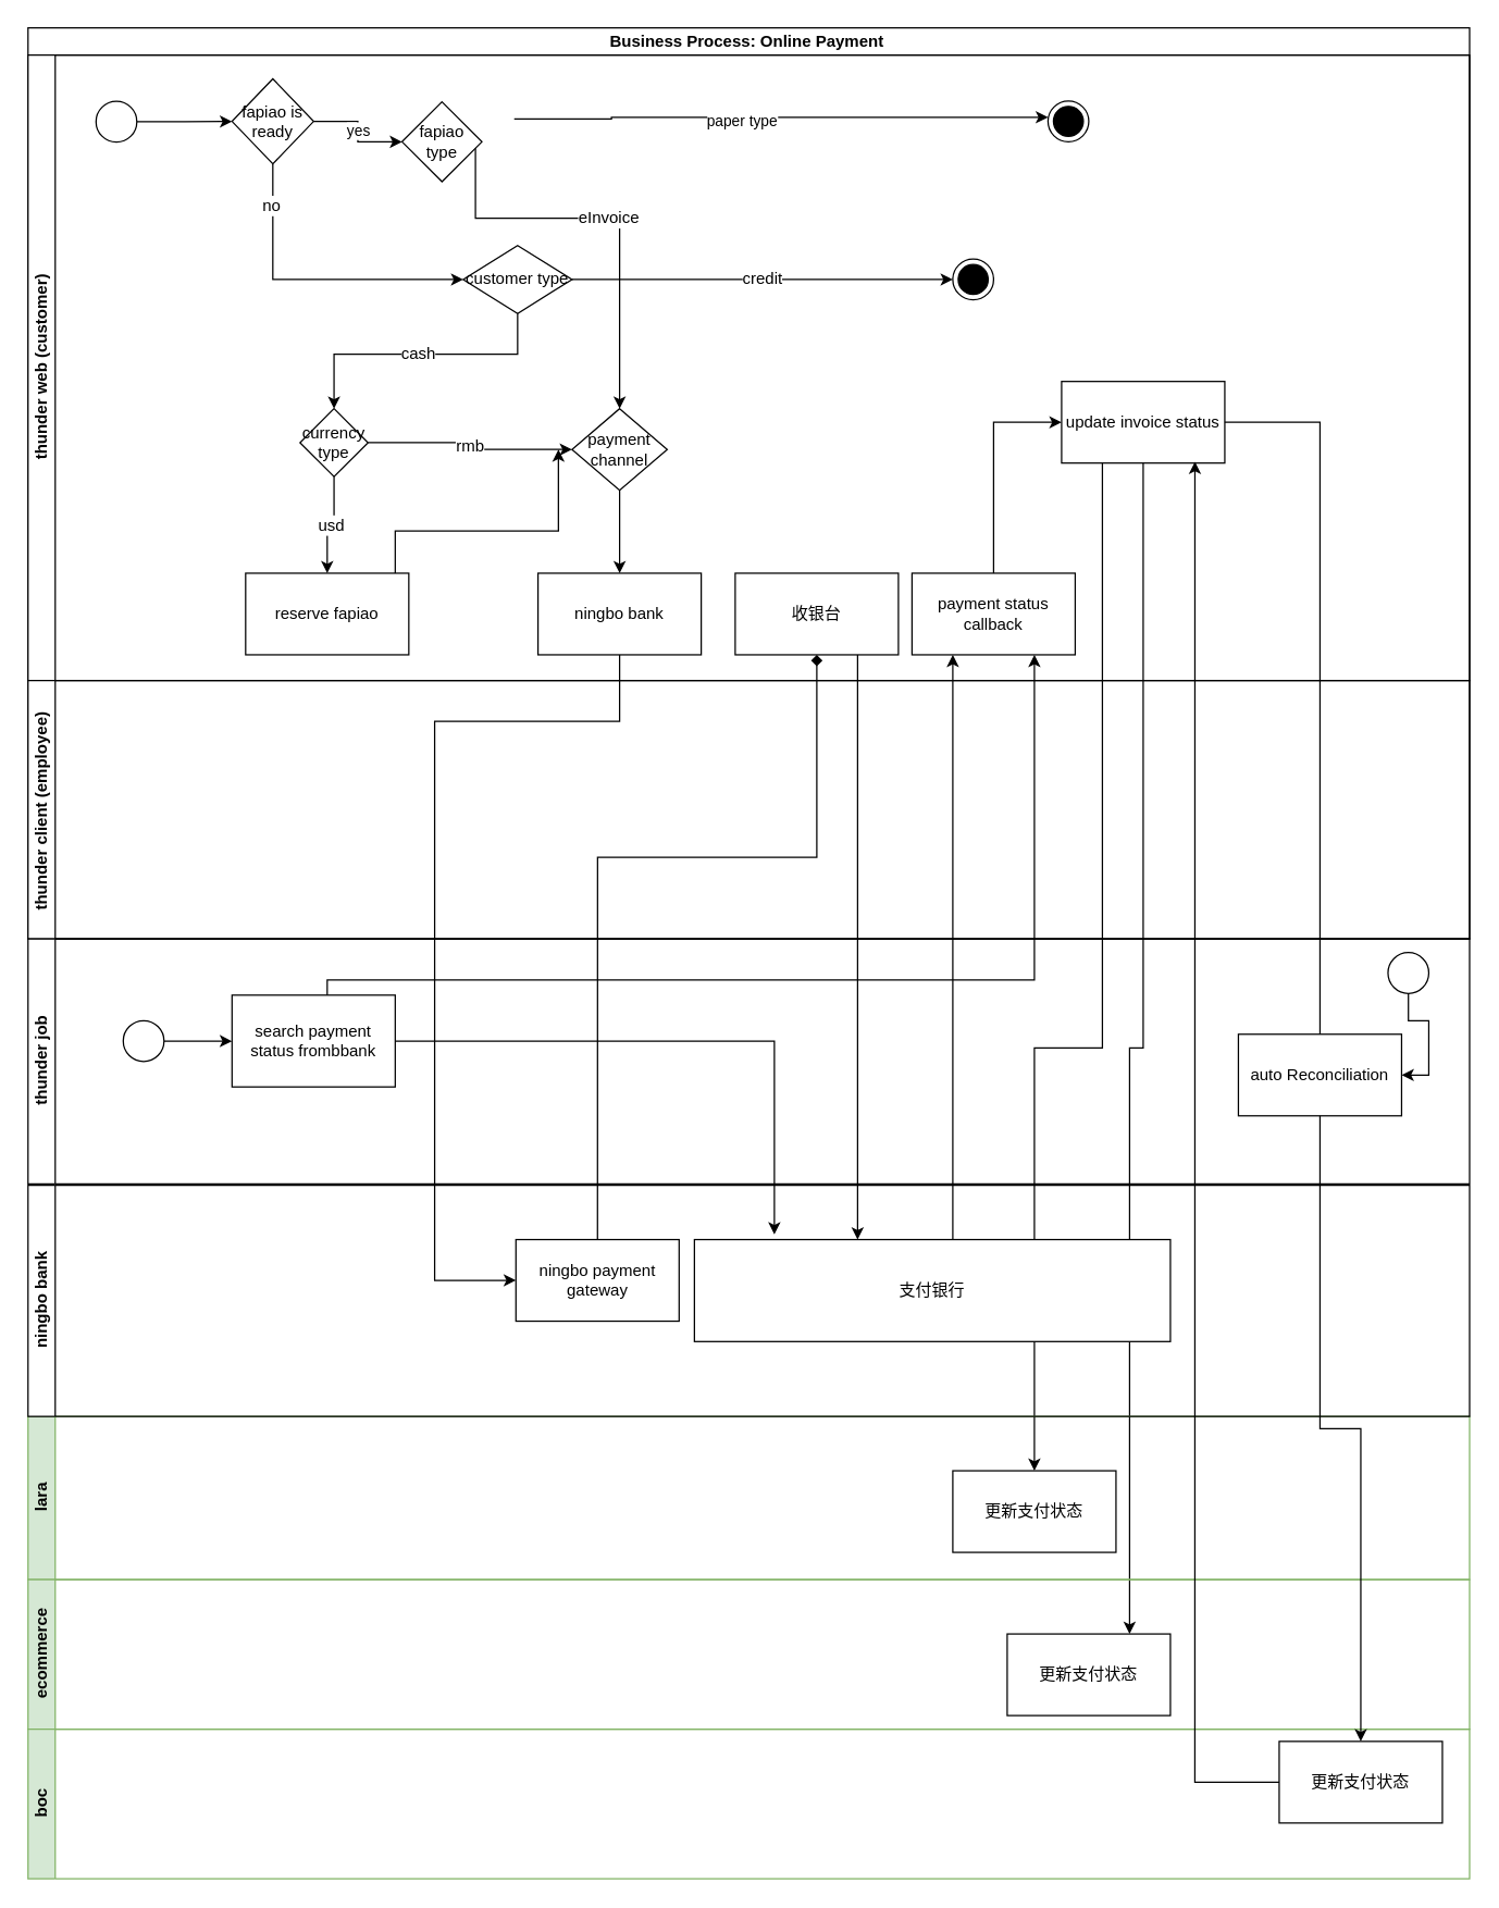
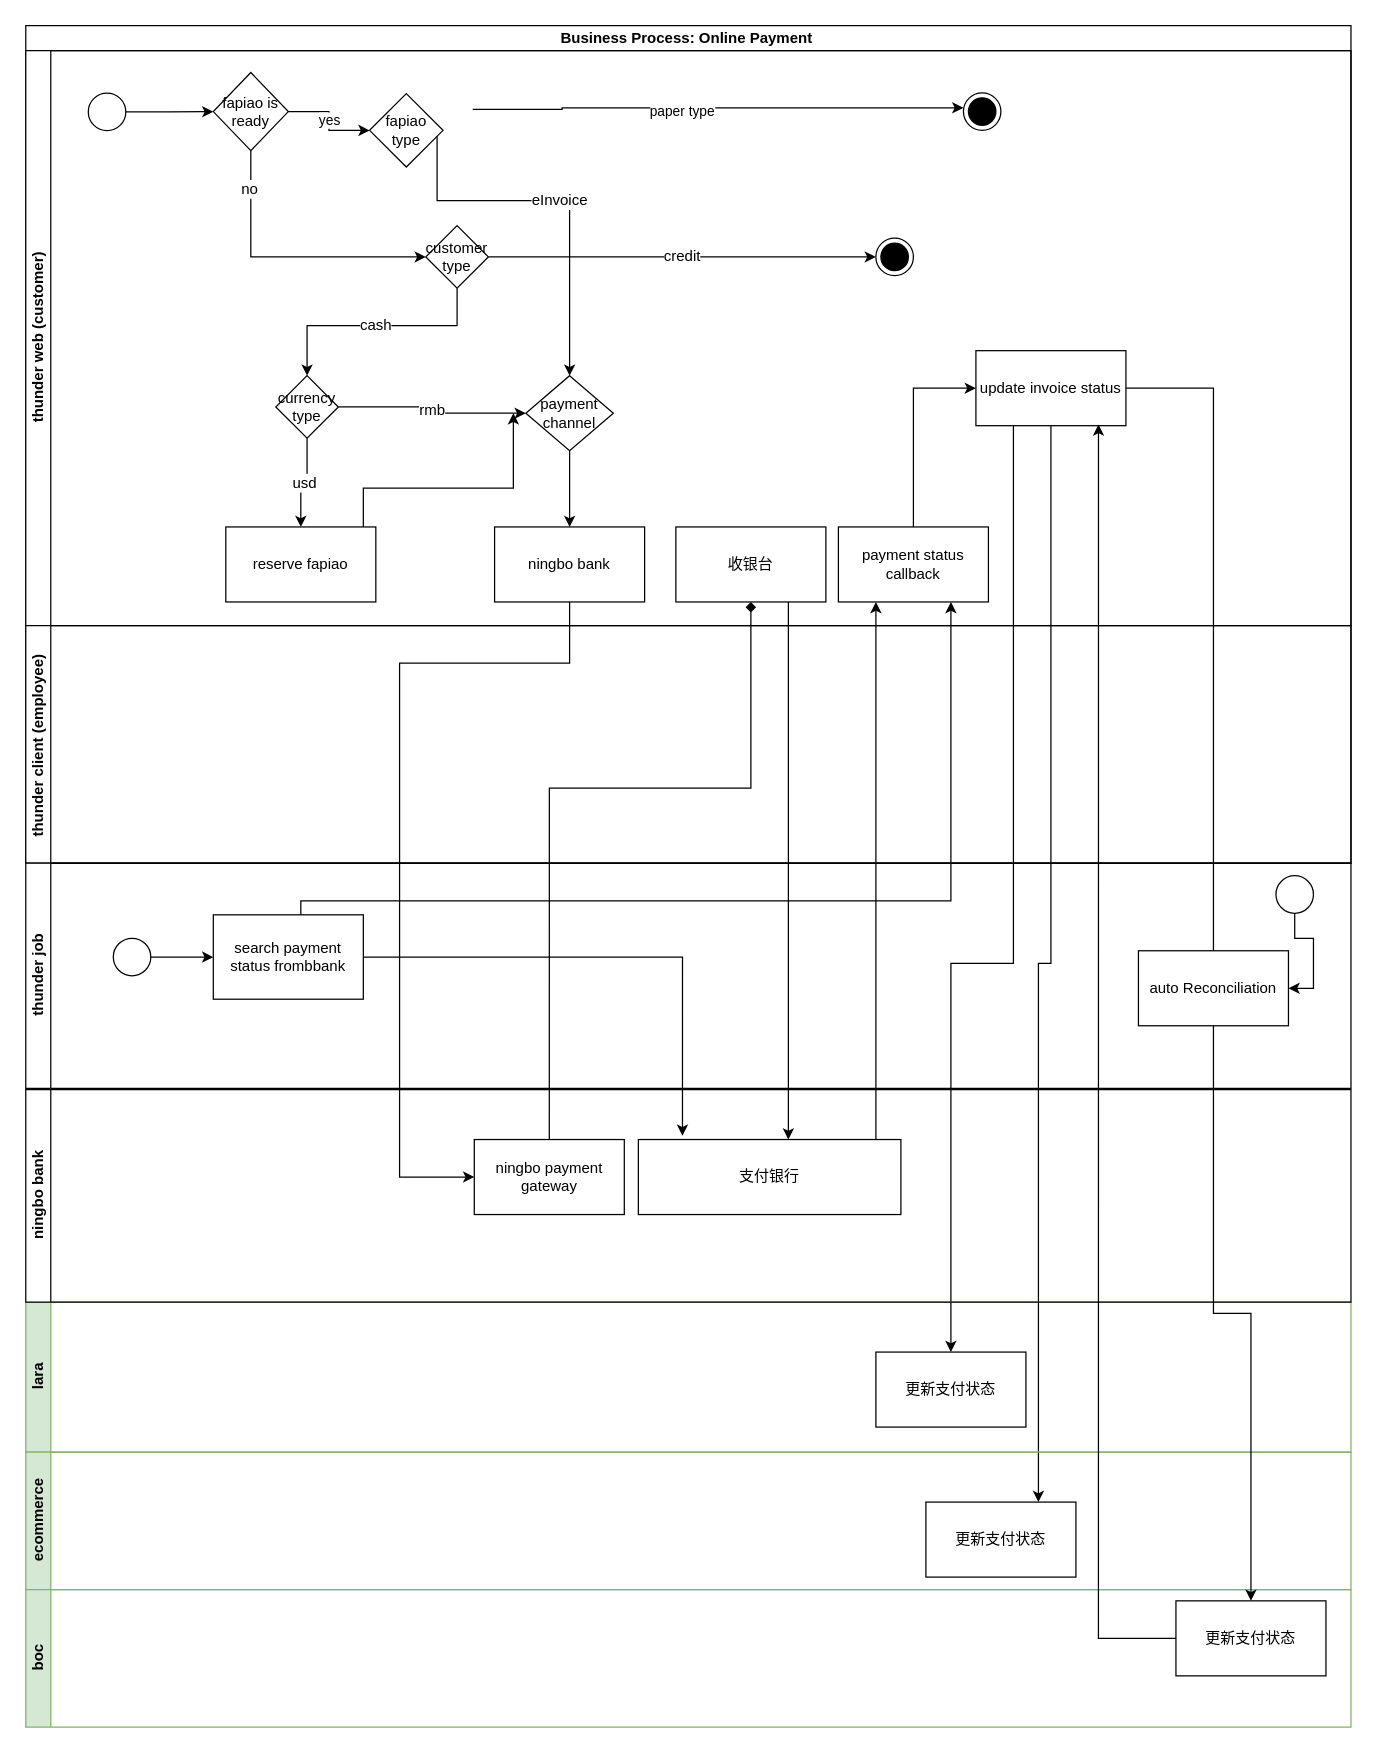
- <mxCell id="16" value="customer type" style="rhombus;whiteSpace=wrap;html=1;strokeColor=rgb(0, 0, 0);fontFamily=Helvetica;fontSize=12;fontColor=rgb(0, 0, 0);startSize=20;fillColor=rgb(255, 255, 255);" parent="3" vertex="1"><mxGeometry x="320" y="140" width="80" height="50" as="geometry" /></mxCell>
+ <mxCell id="16" value="customer type" style="rhombus;whiteSpace=wrap;html=1;strokeColor=rgb(0, 0, 0);fontFamily=Helvetica;fontSize=12;fontColor=rgb(0, 0, 0);startSize=20;fillColor=rgb(255, 255, 255);" parent="3" vertex="1"><mxGeometry x="320" y="140" width="50" height="50" as="geometry" /></mxCell>
- <mxCell id="43" value="支付银行" style="rounded=0;whiteSpace=wrap;html=1;strokeColor=rgb(0, 0, 0);fontFamily=Helvetica;fontSize=12;fontColor=rgb(0, 0, 0);startSize=20;fillColor=rgb(255, 255, 255);" parent="42" vertex="1"><mxGeometry x="490" y="40" width="350" height="75" as="geometry" /></mxCell>
+ <mxCell id="43" value="支付银行" style="rounded=0;whiteSpace=wrap;html=1;strokeColor=rgb(0, 0, 0);fontFamily=Helvetica;fontSize=12;fontColor=rgb(0, 0, 0);startSize=20;fillColor=rgb(255, 255, 255);" parent="42" vertex="1"><mxGeometry x="490" y="40" width="210" height="60" as="geometry" /></mxCell>
